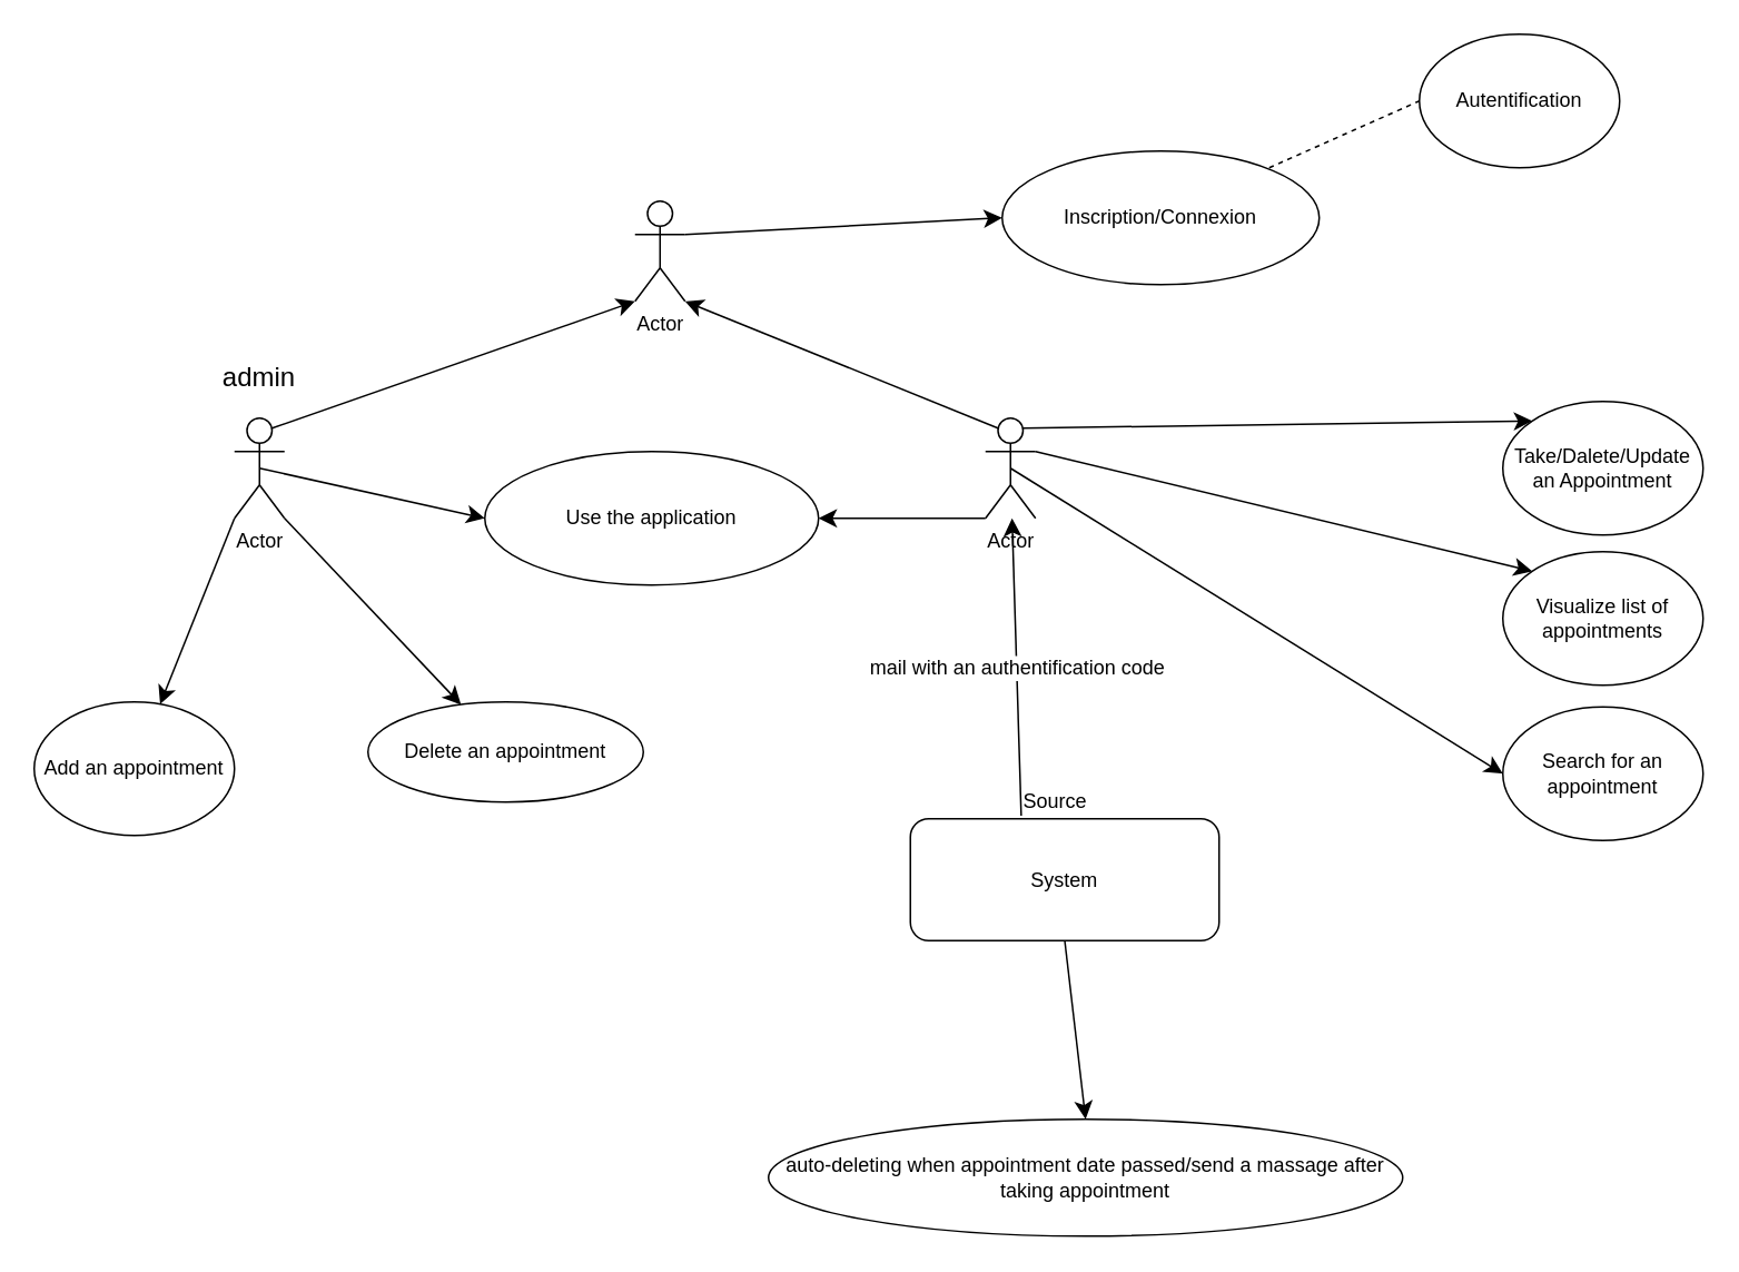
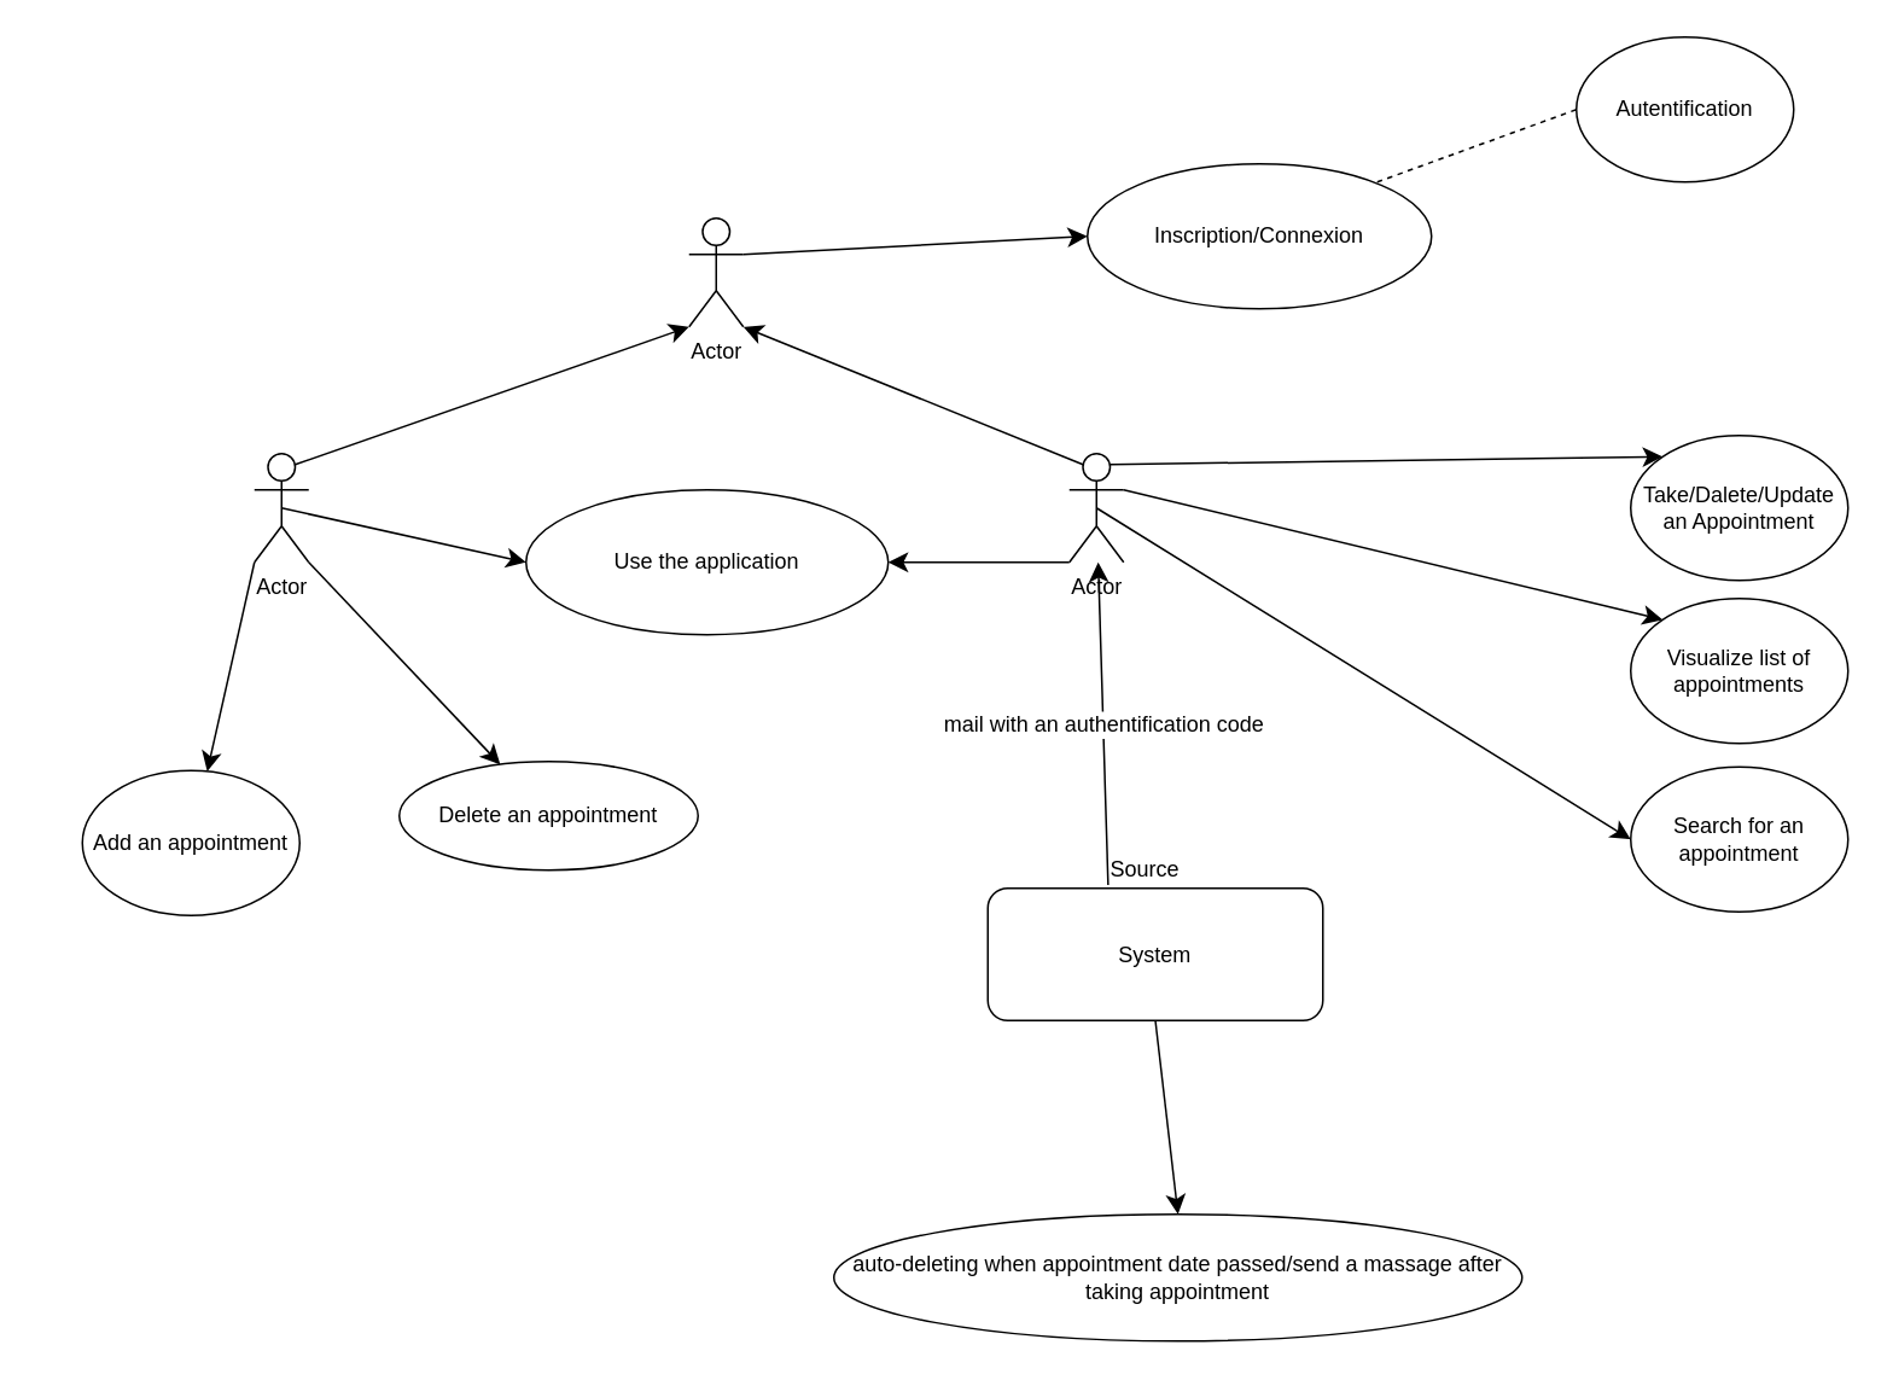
- <mxCell id="18" value="Autentification" style="ellipse;whiteSpace=wrap;html=1;" vertex="1" parent="1"><mxGeometry x="850" y="20" width="120" height="80" as="geometry" /></mxCell>
+ <mxCell id="18" value="Autentification" style="ellipse;whiteSpace=wrap;html=1;" vertex="1" parent="1"><mxGeometry x="870" y="20" width="120" height="80" as="geometry" /></mxCell>
- <mxCell id="9" value="admin" style="text;html=1;align=center;verticalAlign=middle;whiteSpace=wrap;rounded=0;fontSize=16;" vertex="1" parent="1"><mxGeometry x="125" y="210" width="60" height="30" as="geometry" /></mxCell>
- <mxCell id="22" value="Add an appointment" style="ellipse;whiteSpace=wrap;html=1;" vertex="1" parent="1"><mxGeometry x="20" y="420" width="120" height="80" as="geometry" /></mxCell>
+ <mxCell id="22" value="Add an appointment" style="ellipse;whiteSpace=wrap;html=1;" vertex="1" parent="1"><mxGeometry x="45" y="425" width="120" height="80" as="geometry" /></mxCell>
